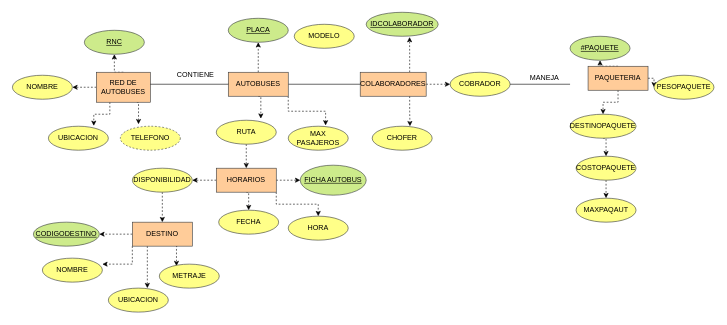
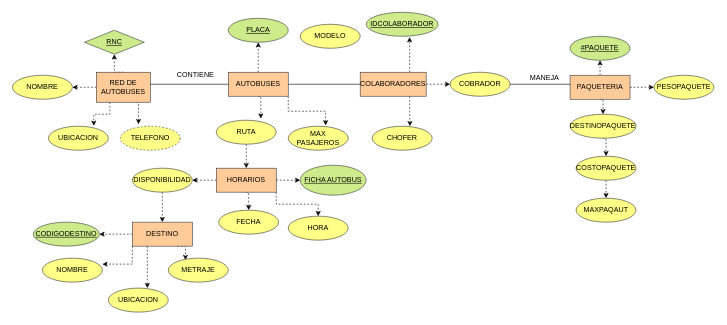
- <mxCell id="20" value="MODELO" style="ellipse;whiteSpace=wrap;html=1;align=center;fillColor=#ffff88;strokeColor=#36393d;" parent="1" vertex="1"><mxGeometry x="490" y="40" width="100" height="40" as="geometry" /></mxCell>
+ <mxCell id="20" value="MODELO" style="ellipse;whiteSpace=wrap;html=1;align=center;fillColor=#ffff88;strokeColor=#36393d;" parent="1" vertex="1"><mxGeometry x="500" y="40" width="100" height="40" as="geometry" /></mxCell>
- <mxCell id="12" value="RNC" style="ellipse;whiteSpace=wrap;html=1;align=center;fontStyle=4;fillColor=#cdeb8b;strokeColor=#36393d;" parent="1" vertex="1"><mxGeometry x="140" y="50" width="100" height="40" as="geometry" /></mxCell>
+ <mxCell id="12" value="RNC" style="rhombus;whiteSpace=wrap;html=1;align=center;fontStyle=4;fillColor=#cdeb8b;strokeColor=#36393d;" parent="1" vertex="1"><mxGeometry x="140" y="50" width="100" height="40" as="geometry" /></mxCell>
- <mxCell id="53" value="PAQUETERIA" style="whiteSpace=wrap;html=1;align=center;fillColor=#ffcc99;strokeColor=#36393d;" parent="1" vertex="1"><mxGeometry x="980" y="110" width="100" height="40" as="geometry" /></mxCell>
+ <mxCell id="53" value="PAQUETERIA" style="whiteSpace=wrap;html=1;align=center;fillColor=#ffcc99;strokeColor=#36393d;" parent="1" vertex="1"><mxGeometry x="950" y="125" width="100" height="40" as="geometry" /></mxCell>
- <mxCell id="49" value="METRAJE" style="ellipse;whiteSpace=wrap;html=1;align=center;fillColor=#ffff88;strokeColor=#36393d;" parent="1" vertex="1"><mxGeometry x="265" y="440" width="100" height="40" as="geometry" /></mxCell>
+ <mxCell id="49" value="METRAJE" style="ellipse;whiteSpace=wrap;html=1;align=center;fillColor=#ffff88;strokeColor=#36393d;" parent="1" vertex="1"><mxGeometry x="280" y="430" width="100" height="40" as="geometry" /></mxCell>
